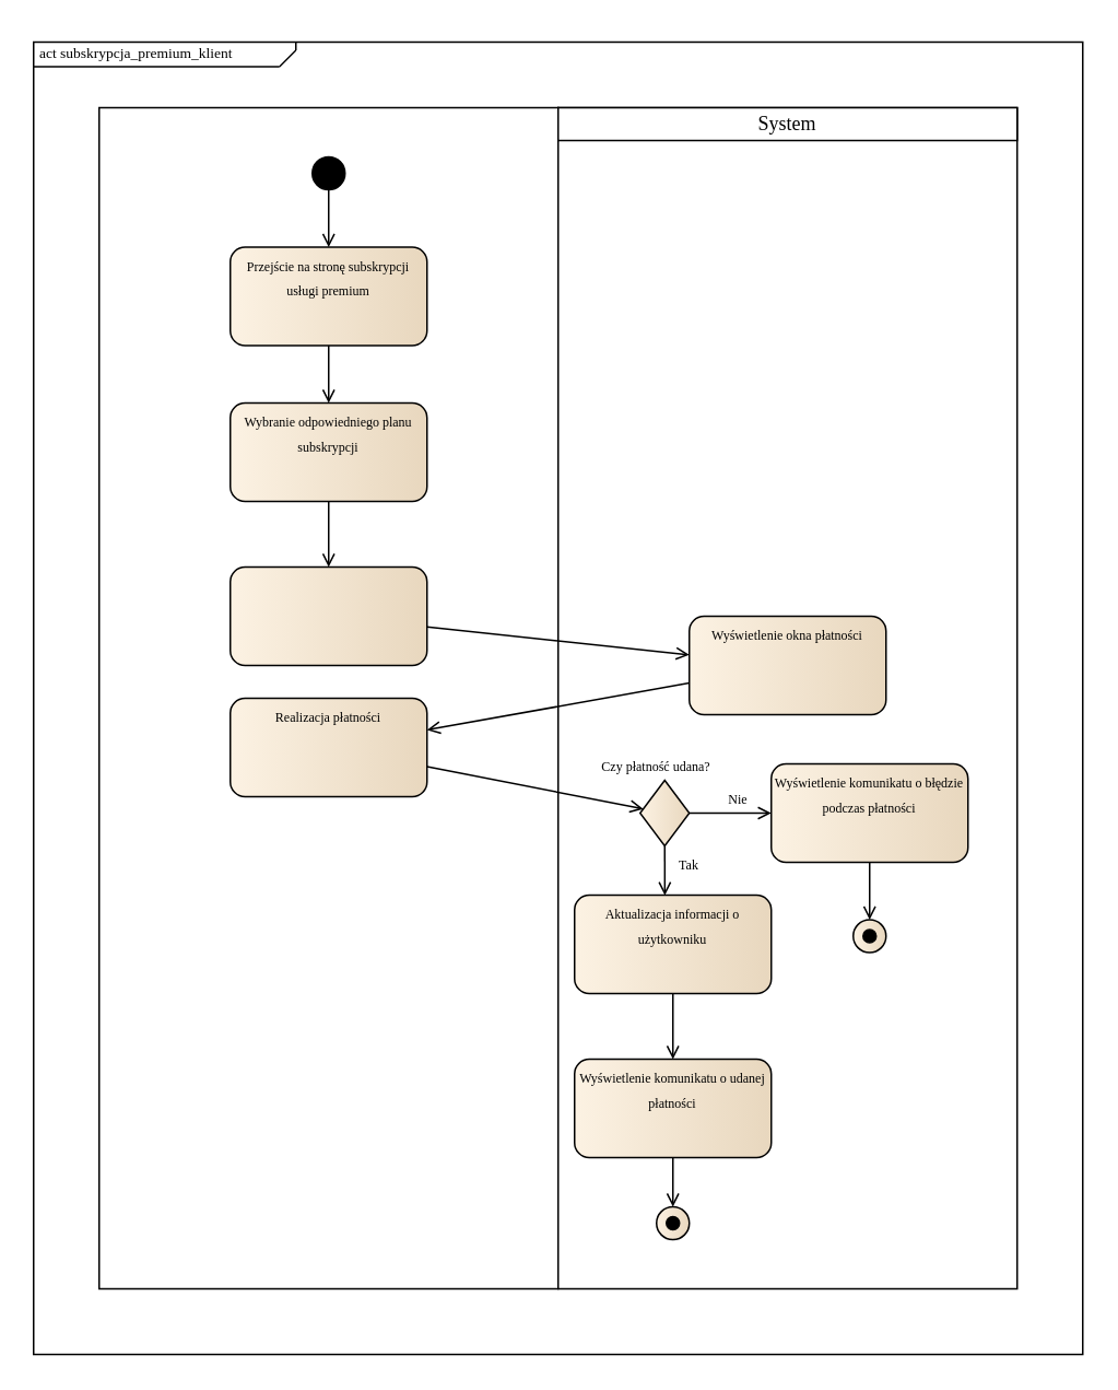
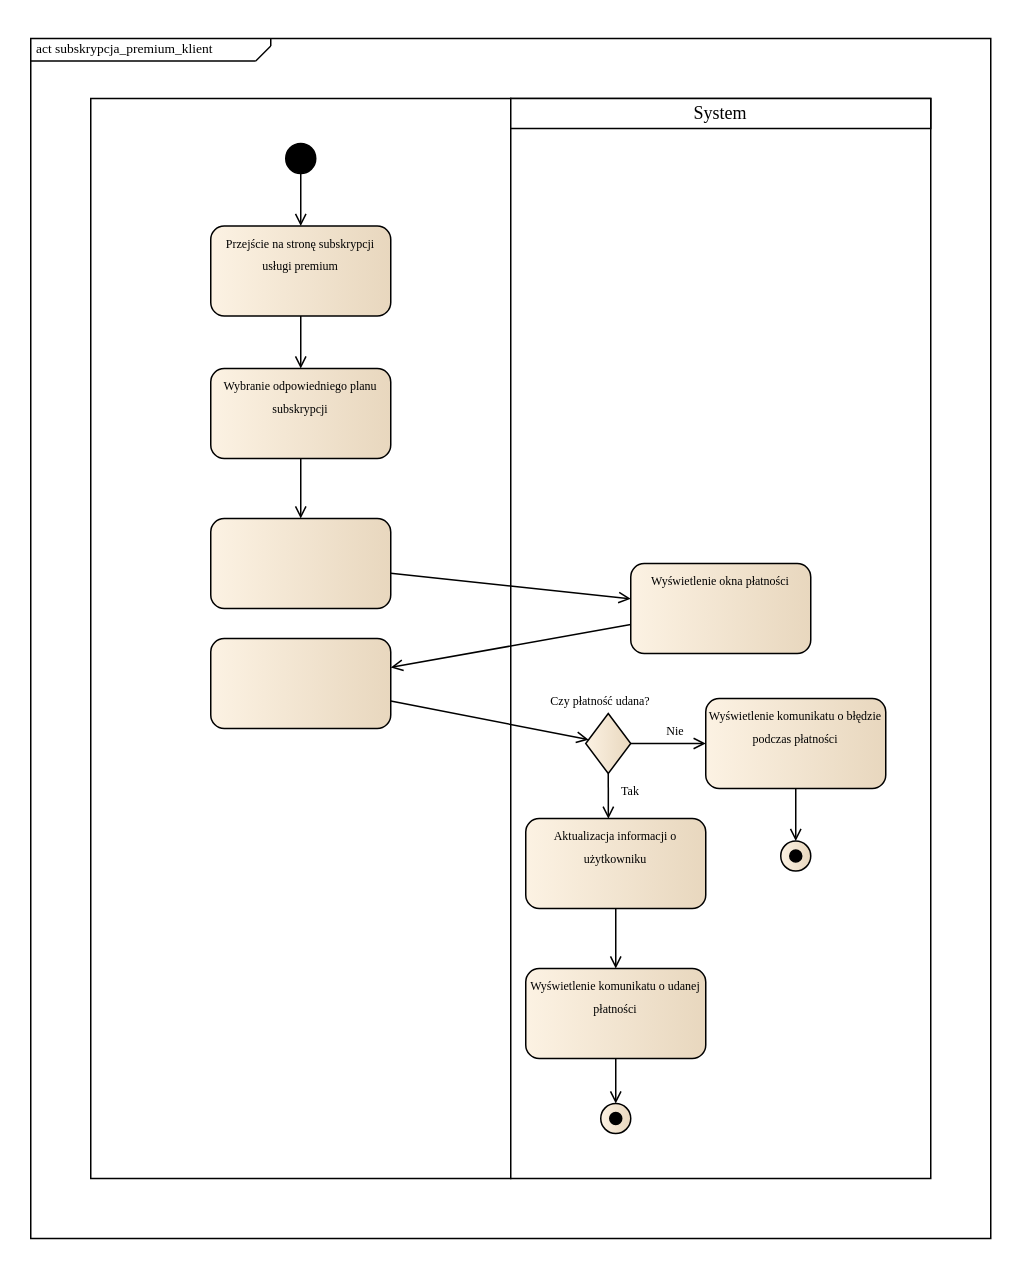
- <mxCell id="25" value="&lt;font style=&quot;font-size: 8px;&quot; face=&quot;Verdana&quot;&gt;Realizacja płatności&lt;/font&gt;" style="text;html=1;align=center;verticalAlign=bottom;whiteSpace=wrap;rounded=0;textShadow=0;fontStyle=0" vertex="1" parent="1"><mxGeometry x="140" y="425" width="120" height="20" as="geometry" /></mxCell>
